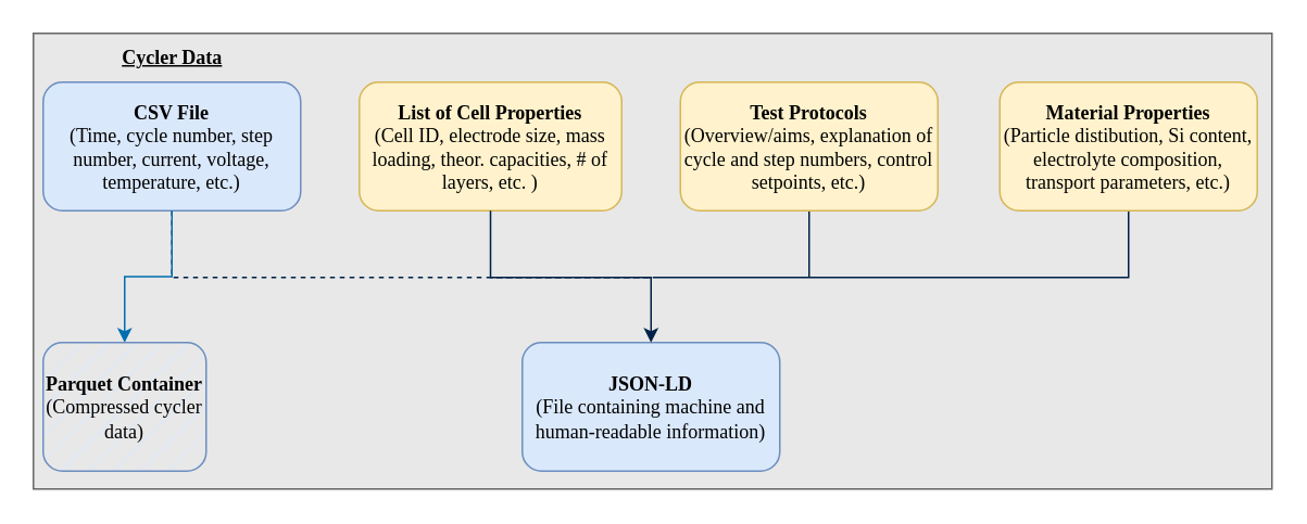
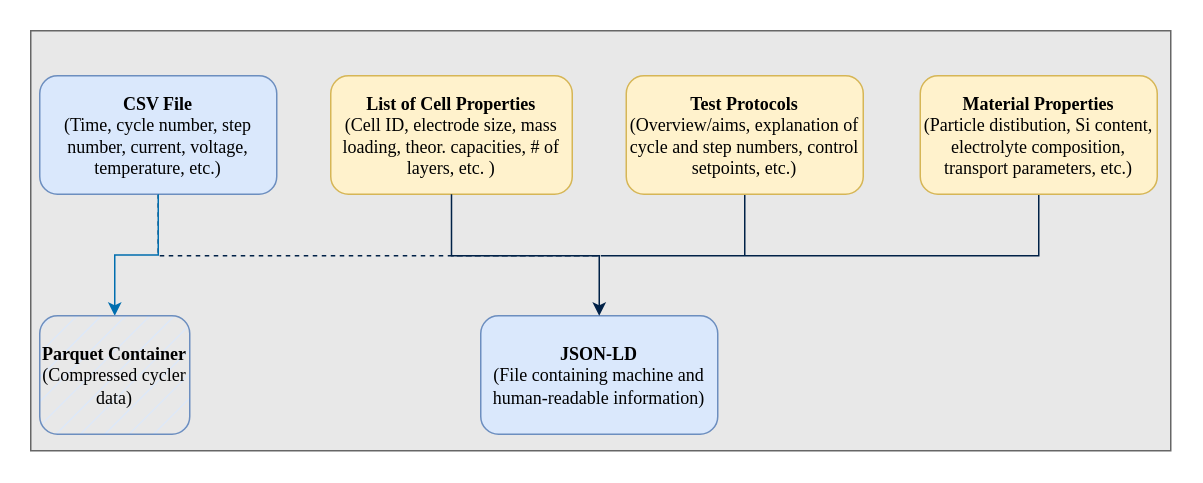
- <mxCell id="11" value="&lt;u&gt;&lt;font face=&quot;Garamond&quot;&gt;&lt;b&gt;Cycler Data&lt;/b&gt;&lt;br&gt;&lt;/font&gt;&lt;/u&gt;" style="text;html=1;align=center;verticalAlign=middle;resizable=0;points=[];autosize=1;strokeColor=none;fillColor=none;fontColor=#000000;" parent="1" vertex="1"><mxGeometry x="60" y="20" width="90" height="30" as="geometry" /></mxCell>
